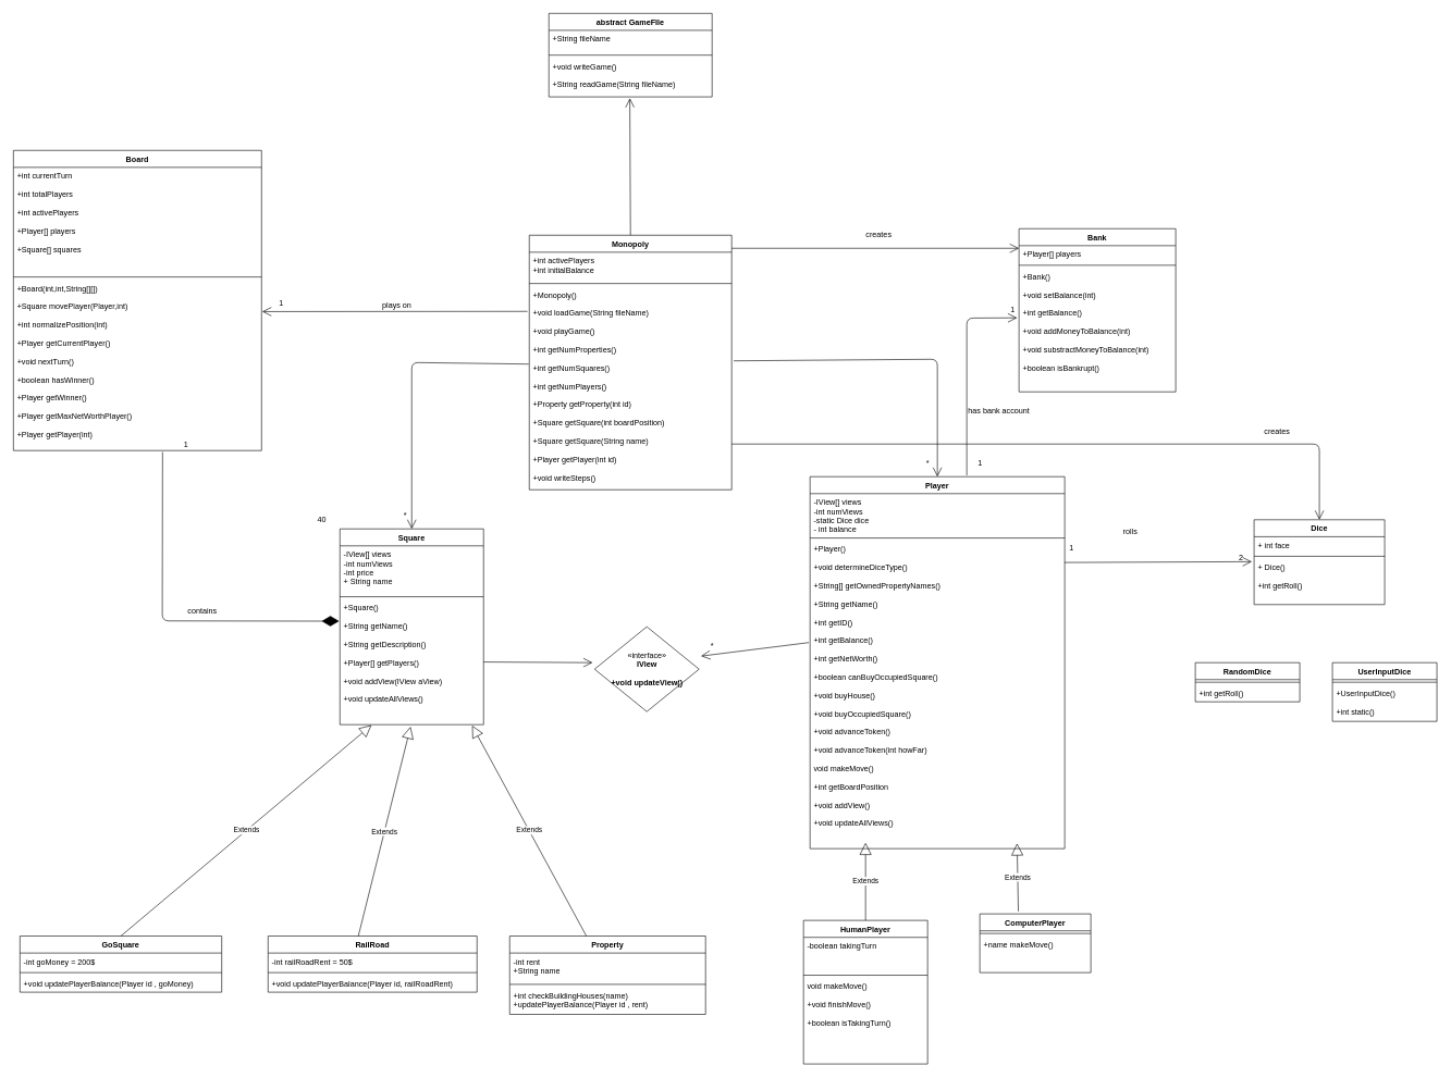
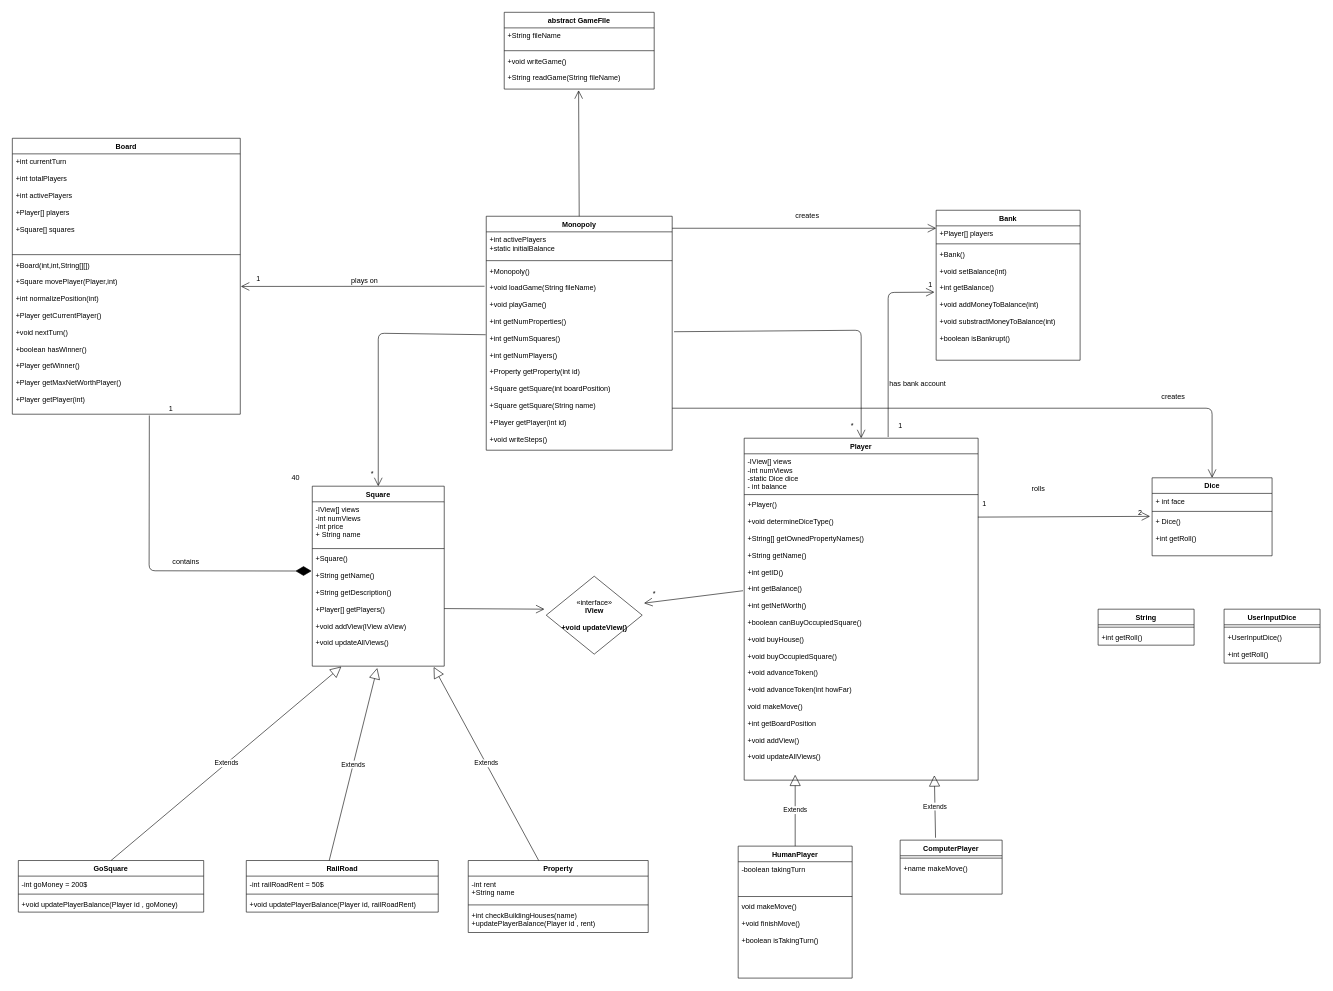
- <mxCell id="3" value="+int activePlayers&#10;+int initialBalance&#10;" style="text;strokeColor=none;fillColor=none;align=left;verticalAlign=top;spacingLeft=4;spacingRight=4;overflow=hidden;rotatable=0;points=[[0,0.5],[1,0.5]];portConstraint=eastwest;" parent="2" vertex="1"><mxGeometry y="26" width="310" height="44" as="geometry" /></mxCell>
+ <mxCell id="3" value="+int activePlayers&#10;+static initialBalance&#10;" style="text;strokeColor=none;fillColor=none;align=left;verticalAlign=top;spacingLeft=4;spacingRight=4;overflow=hidden;rotatable=0;points=[[0,0.5],[1,0.5]];portConstraint=eastwest;" parent="2" vertex="1"><mxGeometry y="26" width="310" height="44" as="geometry" /></mxCell>
- <mxCell id="67" value="has bank account" style="text;html=1;align=center;verticalAlign=middle;resizable=0;points=[];;autosize=1;" vertex="1" parent="1"><mxGeometry x="1474" y="620" width="110" height="20" as="geometry" /></mxCell>
+ <mxCell id="67" value="has bank account" style="text;html=1;align=center;verticalAlign=middle;resizable=0;points=[];;autosize=1;" vertex="1" parent="1"><mxGeometry x="1474" y="630" width="110" height="20" as="geometry" /></mxCell>
- <mxCell id="50" value="RandomDice" style="swimlane;fontStyle=1;align=center;verticalAlign=top;childLayout=stackLayout;horizontal=1;startSize=26;horizontalStack=0;resizeParent=1;resizeParentMax=0;resizeLast=0;collapsible=1;marginBottom=0;" vertex="1" parent="1"><mxGeometry x="1830" y="1015" width="160" height="60" as="geometry" /></mxCell>
+ <mxCell id="50" value="String" style="swimlane;fontStyle=1;align=center;verticalAlign=top;childLayout=stackLayout;horizontal=1;startSize=26;horizontalStack=0;resizeParent=1;resizeParentMax=0;resizeLast=0;collapsible=1;marginBottom=0;" vertex="1" parent="1"><mxGeometry x="1830" y="1015" width="160" height="60" as="geometry" /></mxCell>
- <mxCell id="55" value="+UserInputDice()&#10;&#10;+int static()" style="text;strokeColor=none;fillColor=none;align=left;verticalAlign=top;spacingLeft=4;spacingRight=4;overflow=hidden;rotatable=0;points=[[0,0.5],[1,0.5]];portConstraint=eastwest;" vertex="1" parent="53"><mxGeometry y="34" width="160" height="56" as="geometry" /></mxCell>
+ <mxCell id="55" value="+UserInputDice()&#10;&#10;+int getRoll()" style="text;strokeColor=none;fillColor=none;align=left;verticalAlign=top;spacingLeft=4;spacingRight=4;overflow=hidden;rotatable=0;points=[[0,0.5],[1,0.5]];portConstraint=eastwest;" vertex="1" parent="53"><mxGeometry y="34" width="160" height="56" as="geometry" /></mxCell>
